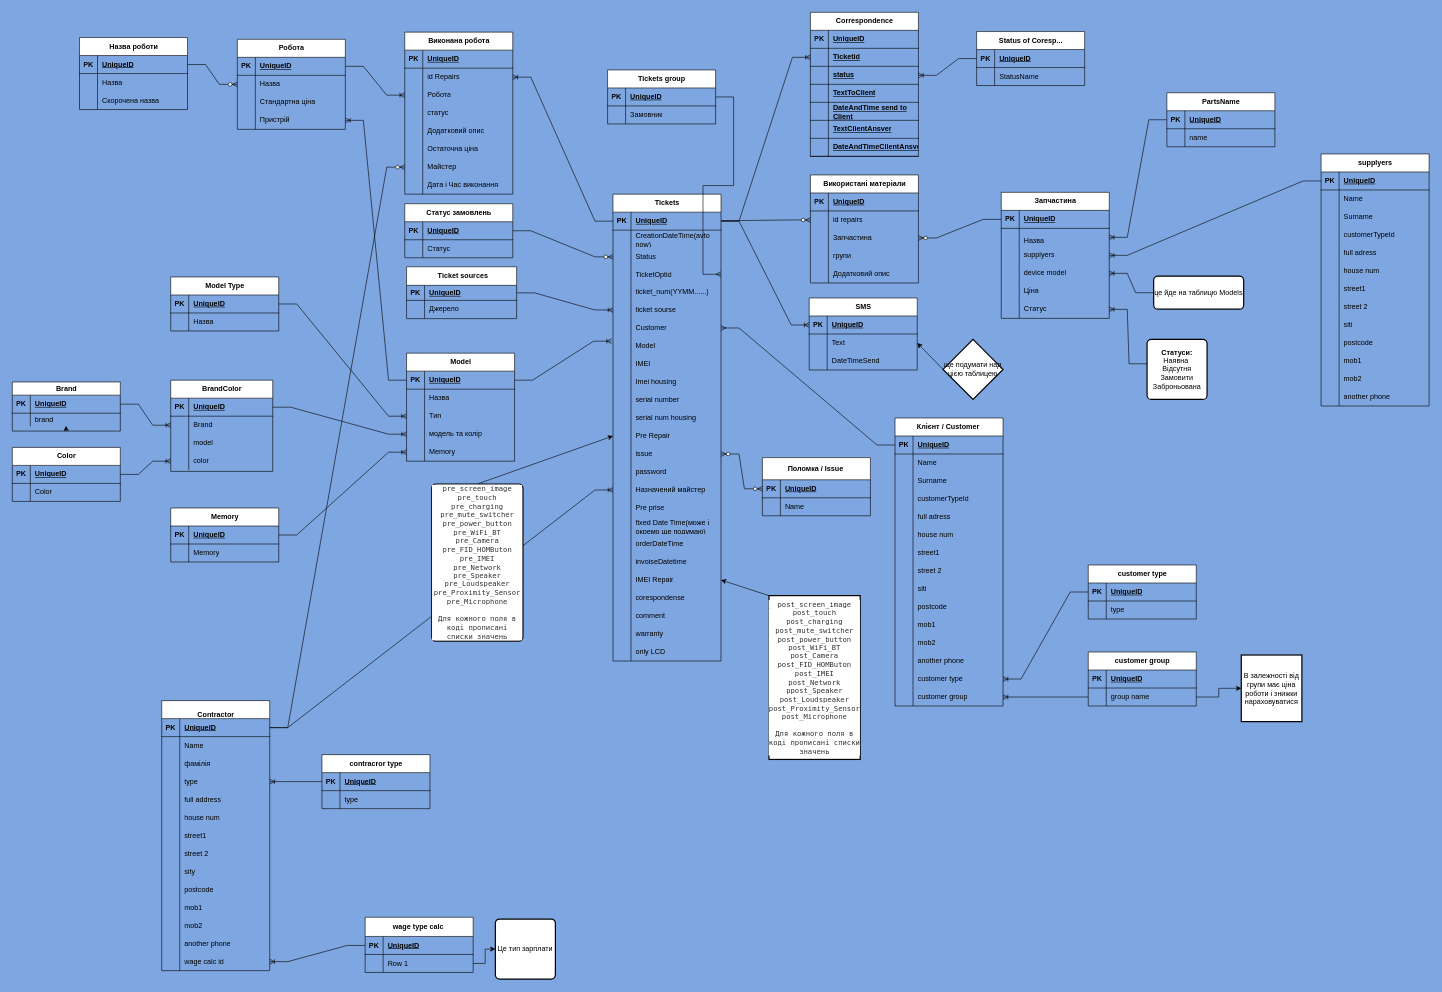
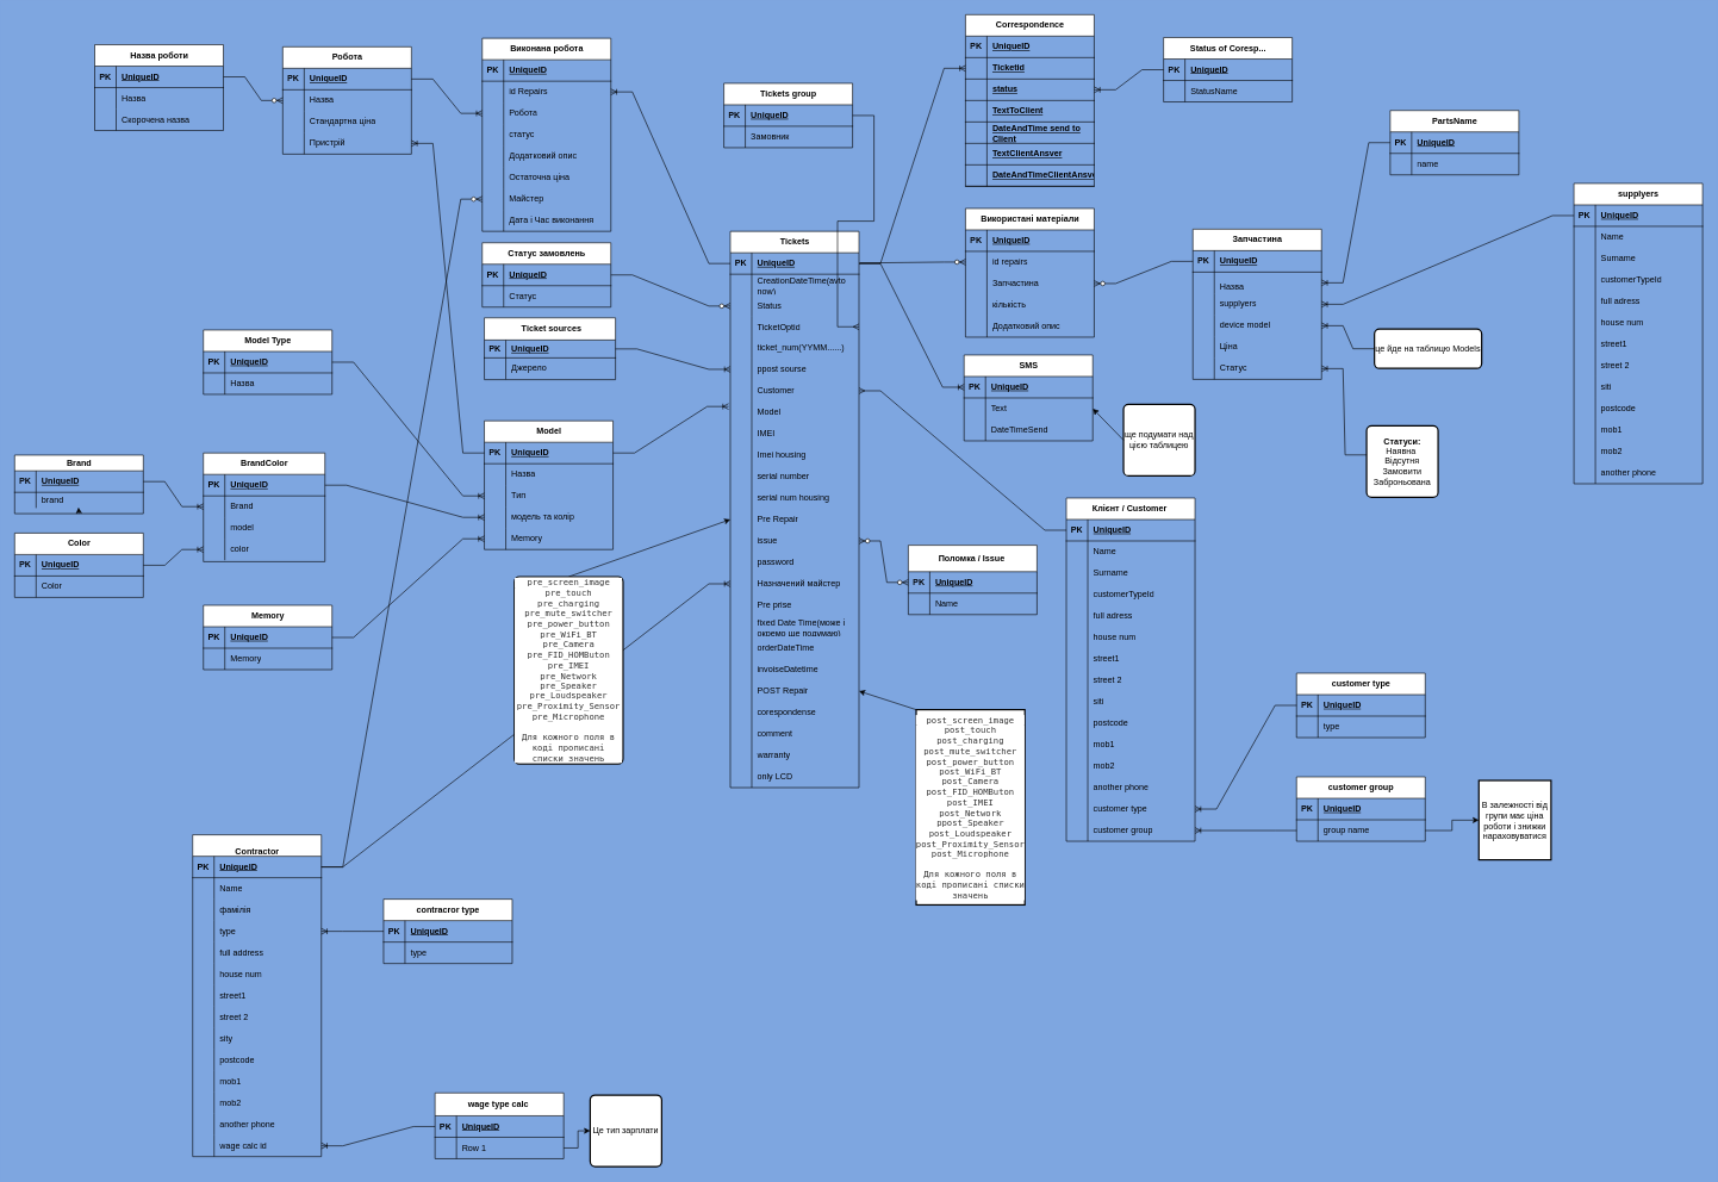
- <mxCell id="262" value="групи" style="shape=partialRectangle;connectable=0;fillColor=none;top=0;left=0;bottom=0;right=0;align=left;spacingLeft=6;overflow=hidden;whiteSpace=wrap;html=1;" vertex="1" parent="260"><mxGeometry x="30" width="150" height="30" as="geometry"><mxRectangle width="150" height="30" as="alternateBounds" /></mxGeometry></mxCell>
+ <mxCell id="262" value="кількість" style="shape=partialRectangle;connectable=0;fillColor=none;top=0;left=0;bottom=0;right=0;align=left;spacingLeft=6;overflow=hidden;whiteSpace=wrap;html=1;" vertex="1" parent="260"><mxGeometry x="30" width="150" height="30" as="geometry"><mxRectangle width="150" height="30" as="alternateBounds" /></mxGeometry></mxCell>
- <mxCell id="20" value="ticket sourse" style="shape=partialRectangle;connectable=0;fillColor=none;top=0;left=0;bottom=0;right=0;align=left;spacingLeft=6;overflow=hidden;whiteSpace=wrap;html=1;" parent="18" vertex="1"><mxGeometry x="30" width="150" height="30" as="geometry"><mxRectangle width="150" height="30" as="alternateBounds" /></mxGeometry></mxCell>
+ <mxCell id="20" value="ppost sourse" style="shape=partialRectangle;connectable=0;fillColor=none;top=0;left=0;bottom=0;right=0;align=left;spacingLeft=6;overflow=hidden;whiteSpace=wrap;html=1;" parent="18" vertex="1"><mxGeometry x="30" width="150" height="30" as="geometry"><mxRectangle width="150" height="30" as="alternateBounds" /></mxGeometry></mxCell>
- <mxCell id="445" value="ще подумати над цією таблицею" style="rhombus;whiteSpace=wrap;html=1;absoluteArcSize=1;arcSize=14;strokeWidth=2;" vertex="1" parent="1"><mxGeometry x="1571" y="565" width="100" height="100" as="geometry" /></mxCell>
+ <mxCell id="445" value="ще подумати над цією таблицею" style="rounded=1;whiteSpace=wrap;html=1;absoluteArcSize=1;arcSize=14;strokeWidth=2;" vertex="1" parent="1"><mxGeometry x="1571" y="565" width="100" height="100" as="geometry" /></mxCell>
- <mxCell id="443" value="&lt;b&gt;Статуси:&lt;/b&gt;&lt;br&gt;Наявна&amp;nbsp;&lt;br&gt;Відсутня&lt;br&gt;Замовити&lt;br&gt;Заброньована" style="rounded=1;whiteSpace=wrap;html=1;absoluteArcSize=1;arcSize=14;strokeWidth=2;" vertex="1" parent="1"><mxGeometry x="1911" y="565" width="100" height="100" as="geometry" /></mxCell>
+ <mxCell id="443" value="&lt;b&gt;Статуси:&lt;/b&gt;&lt;br&gt;Наявна&amp;nbsp;&lt;br&gt;Відсутня&lt;br&gt;Замовити&lt;br&gt;Заброньована" style="rounded=1;whiteSpace=wrap;html=1;absoluteArcSize=1;arcSize=14;strokeWidth=2;" vertex="1" parent="1"><mxGeometry x="1911" y="595" width="100" height="100" as="geometry" /></mxCell>
- <mxCell id="65" value="IMEI Repair" style="shape=partialRectangle;connectable=0;fillColor=none;top=0;left=0;bottom=0;right=0;align=left;spacingLeft=6;overflow=hidden;whiteSpace=wrap;html=1;" parent="63" vertex="1"><mxGeometry x="30" width="150" height="30" as="geometry"><mxRectangle width="150" height="30" as="alternateBounds" /></mxGeometry></mxCell>
+ <mxCell id="65" value="POST Repair" style="shape=partialRectangle;connectable=0;fillColor=none;top=0;left=0;bottom=0;right=0;align=left;spacingLeft=6;overflow=hidden;whiteSpace=wrap;html=1;" parent="63" vertex="1"><mxGeometry x="30" width="150" height="30" as="geometry"><mxRectangle width="150" height="30" as="alternateBounds" /></mxGeometry></mxCell>
